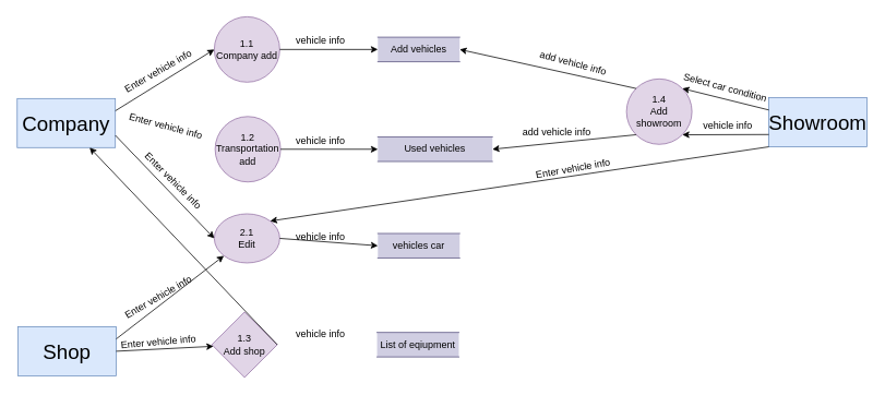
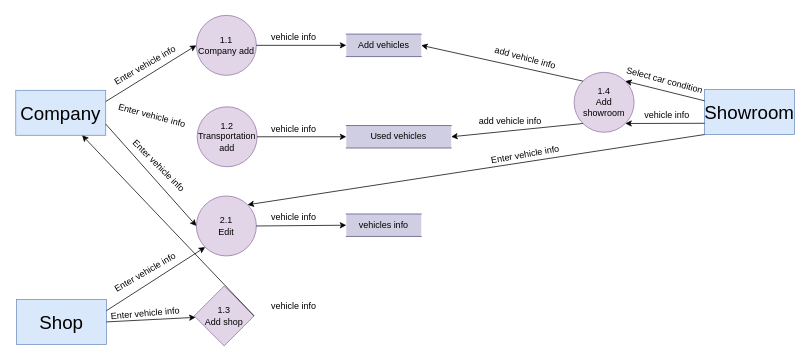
- <mxCell id="5" value="2.1&lt;br&gt;Edit" style="ellipse;whiteSpace=wrap;html=1;aspect=fixed;fillColor=#e1d5e7;strokeColor=#9673a6;" parent="1" vertex="1"><mxGeometry x="261" y="261" width="80" height="60" as="geometry" /></mxCell>
+ <mxCell id="5" value="2.1&lt;br&gt;Edit" style="ellipse;whiteSpace=wrap;html=1;aspect=fixed;fillColor=#e1d5e7;strokeColor=#9673a6;" parent="1" vertex="1"><mxGeometry x="261" y="261" width="80" height="80" as="geometry" /></mxCell>
- <mxCell id="8" value="vehicles car" style="html=1;dashed=0;whiteSpace=wrap;shape=partialRectangle;right=0;left=0;fillColor=#d0cee2;strokeColor=#56517e;" parent="1" vertex="1"><mxGeometry x="461" y="285" width="100" height="30" as="geometry" /></mxCell>
+ <mxCell id="8" value="vehicles info" style="html=1;dashed=0;whiteSpace=wrap;shape=partialRectangle;right=0;left=0;fillColor=#d0cee2;strokeColor=#56517e;" parent="1" vertex="1"><mxGeometry x="461" y="285" width="100" height="30" as="geometry" /></mxCell>
- <mxCell id="11" value="List of eqiupment" style="html=1;dashed=0;whiteSpace=wrap;shape=partialRectangle;right=0;left=0;fillColor=#d0cee2;strokeColor=#56517e;" parent="1" vertex="1"><mxGeometry x="460" y="406" width="100" height="30" as="geometry" /></mxCell>
